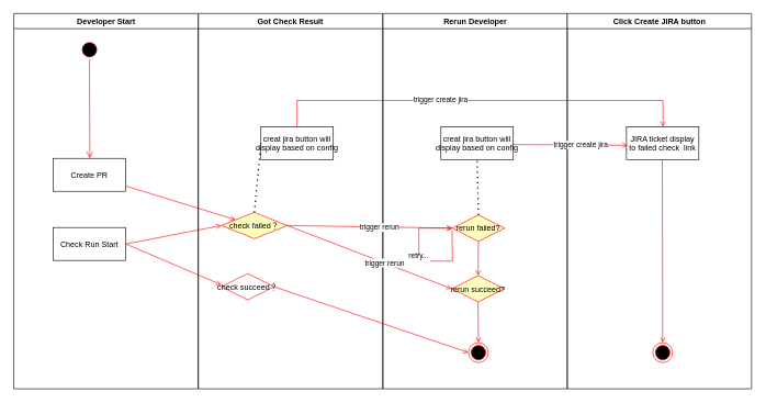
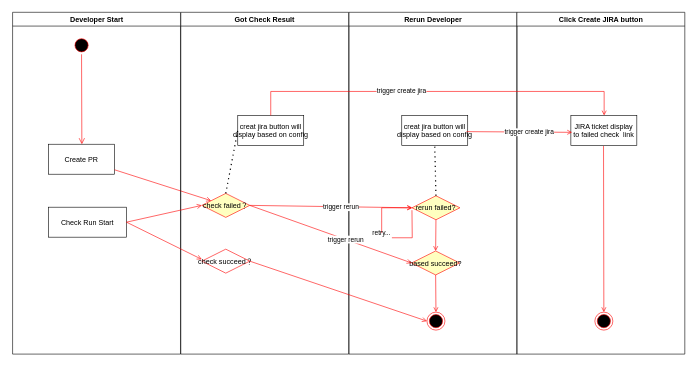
- <mxCell id="10" value="check failed？" style="rhombus;fillColor=#ffffc0;strokeColor=#ff0000;" vertex="1" parent="8"><mxGeometry x="35" y="302" width="100" height="40" as="geometry" /></mxCell>
+ <mxCell id="10" value="check failed？" style="rhombus;fillColor=#ffffc0;strokeColor=#ff0000;" vertex="1" parent="8"><mxGeometry x="35" y="302" width="80" height="40" as="geometry" /></mxCell>
- <mxCell id="6" value="Check Run Start" style="" parent="2" vertex="1"><mxGeometry x="60" y="325" width="110" height="50" as="geometry" /></mxCell>
+ <mxCell id="6" value="Check Run Start" style="" parent="2" vertex="1"><mxGeometry x="60" y="325" width="130" height="50" as="geometry" /></mxCell>
- <mxCell id="15" value="rerun succeed?" style="rhombus;fillColor=#ffffc0;strokeColor=#ff0000;" vertex="1" parent="13"><mxGeometry x="104.5" y="398" width="80" height="40" as="geometry" /></mxCell>
+ <mxCell id="15" value="based succeed?" style="rhombus;fillColor=#ffffc0;strokeColor=#ff0000;" vertex="1" parent="13"><mxGeometry x="104.5" y="398" width="80" height="40" as="geometry" /></mxCell>
